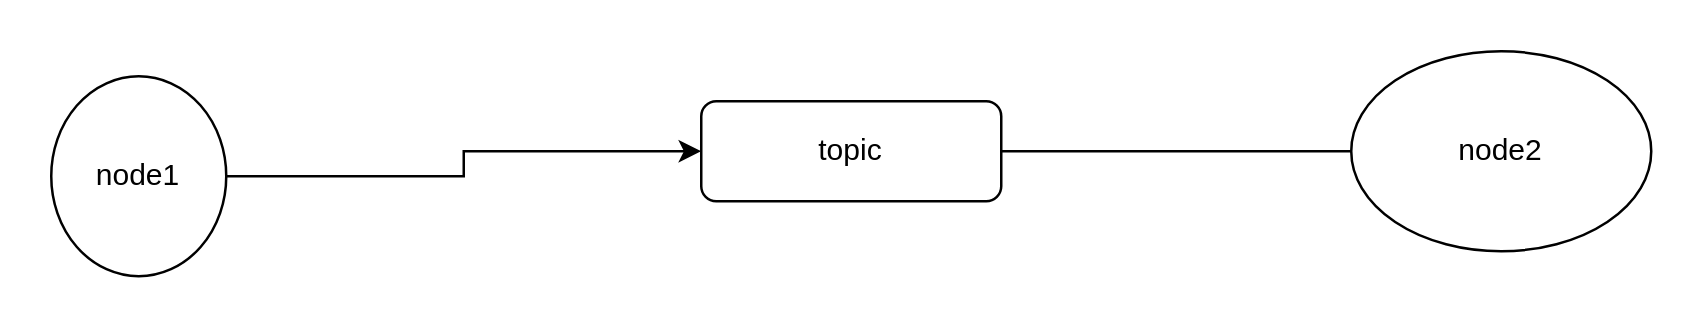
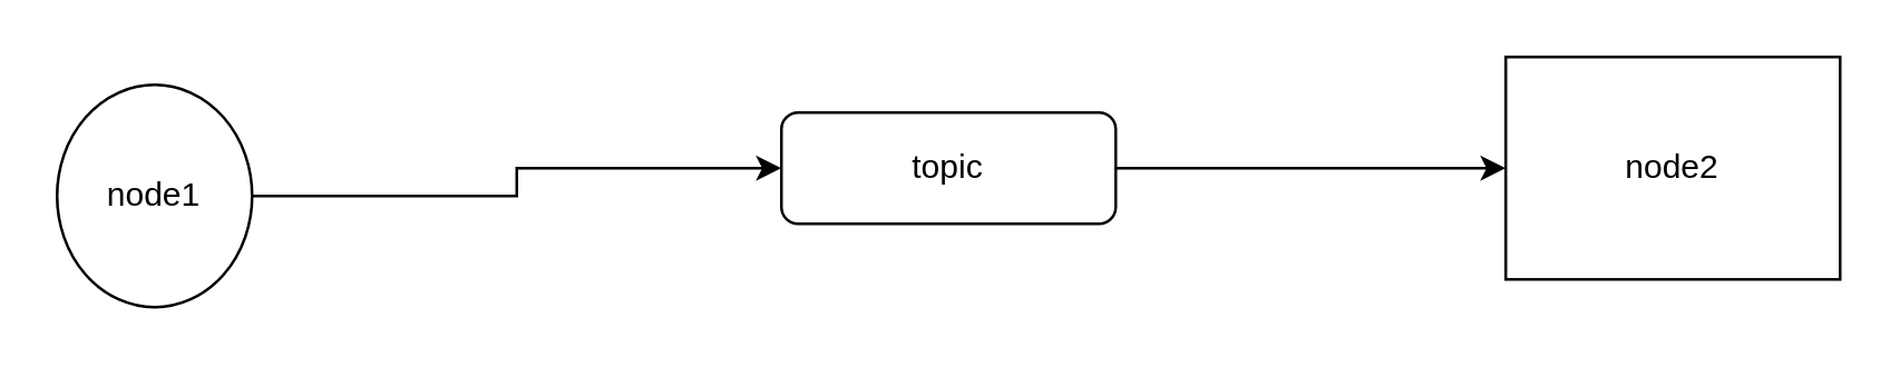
- <mxCell id="2" style="edgeStyle=orthogonalEdgeStyle;rounded=0;orthogonalLoop=1;jettySize=auto;html=1;exitX=1;exitY=0.5;exitDx=0;exitDy=0;entryX=0;entryY=0.5;entryDx=0;entryDy=0;endArrow=none;" edge="1" parent="1" source="3" target="6"><mxGeometry relative="1" as="geometry" /></mxCell>
+ <mxCell id="2" style="edgeStyle=orthogonalEdgeStyle;rounded=0;orthogonalLoop=1;jettySize=auto;html=1;exitX=1;exitY=0.5;exitDx=0;exitDy=0;entryX=0;entryY=0.5;entryDx=0;entryDy=0;" edge="1" parent="1" source="3" target="6"><mxGeometry relative="1" as="geometry" /></mxCell>
- <mxCell id="6" value="node2" style="ellipse;whiteSpace=wrap;html=1;" vertex="1" parent="1"><mxGeometry x="540" y="20" width="120" height="80" as="geometry" /></mxCell>
+ <mxCell id="6" value="node2" style="whiteSpace=wrap;html=1;rounded=0;" vertex="1" parent="1"><mxGeometry x="540" y="20" width="120" height="80" as="geometry" /></mxCell>
